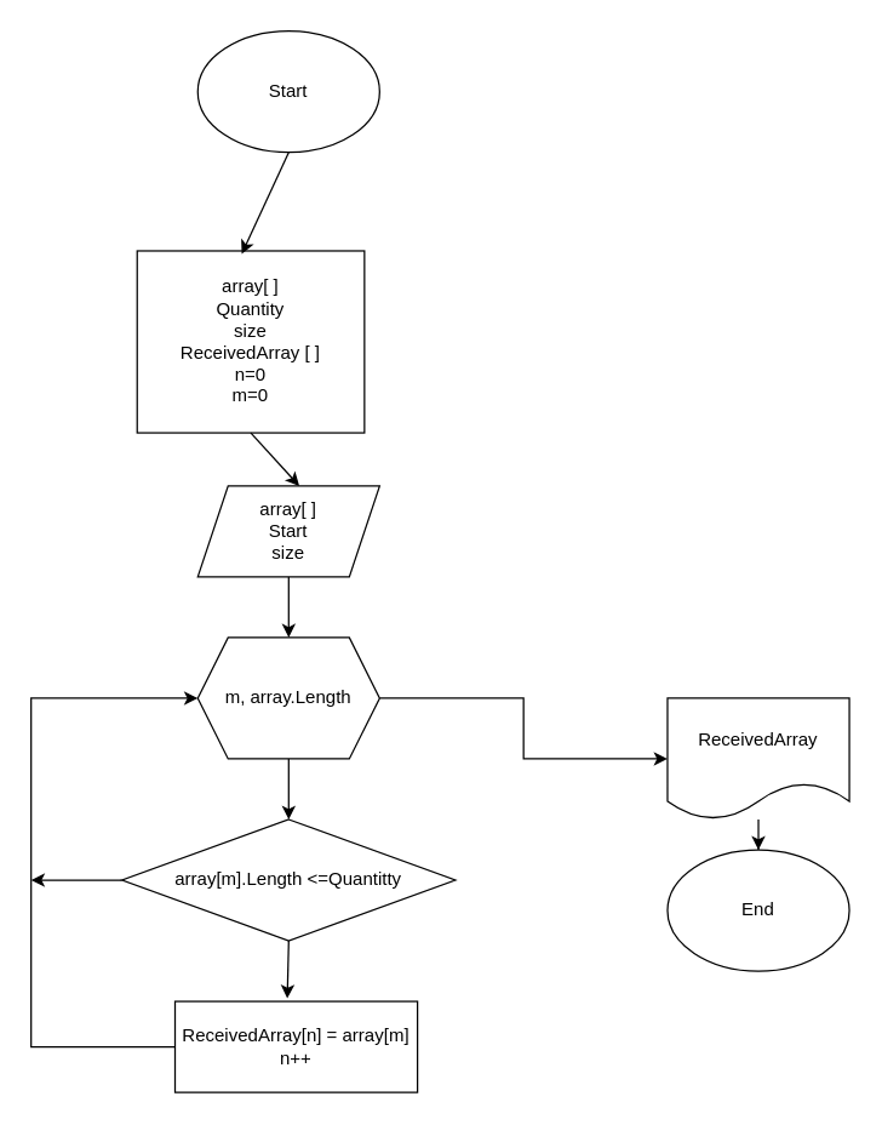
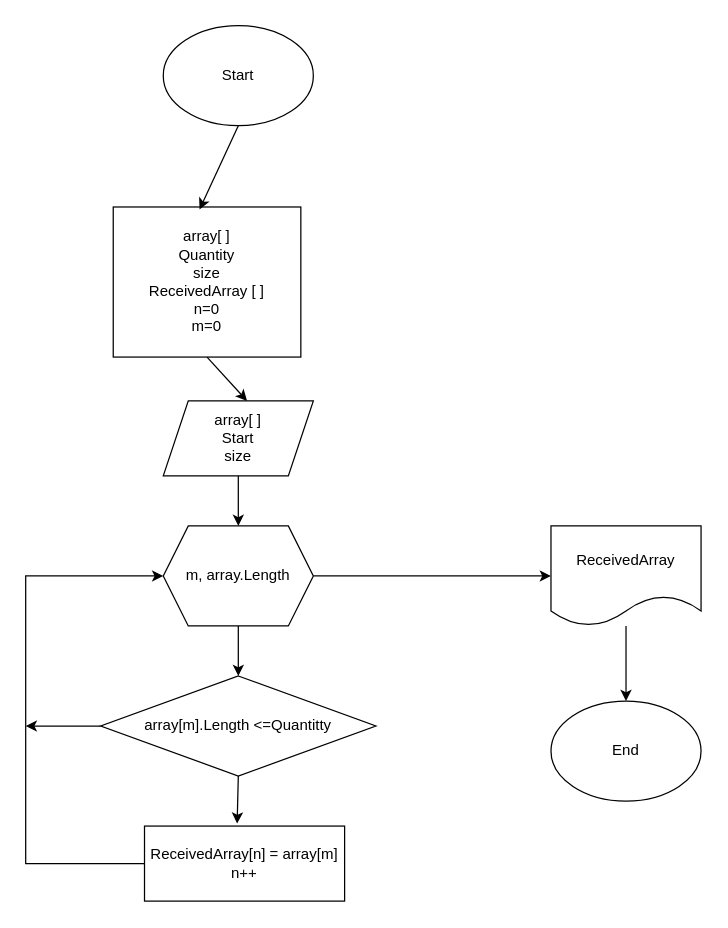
- <mxCell id="17" value="ReceivedArray" style="shape=document;whiteSpace=wrap;html=1;boundedLbl=1;" vertex="1" parent="1"><mxGeometry x="440" y="460" width="120" height="80" as="geometry" /></mxCell>
+ <mxCell id="17" value="ReceivedArray" style="shape=document;whiteSpace=wrap;html=1;boundedLbl=1;" vertex="1" parent="1"><mxGeometry x="440" y="420" width="120" height="80" as="geometry" /></mxCell>
